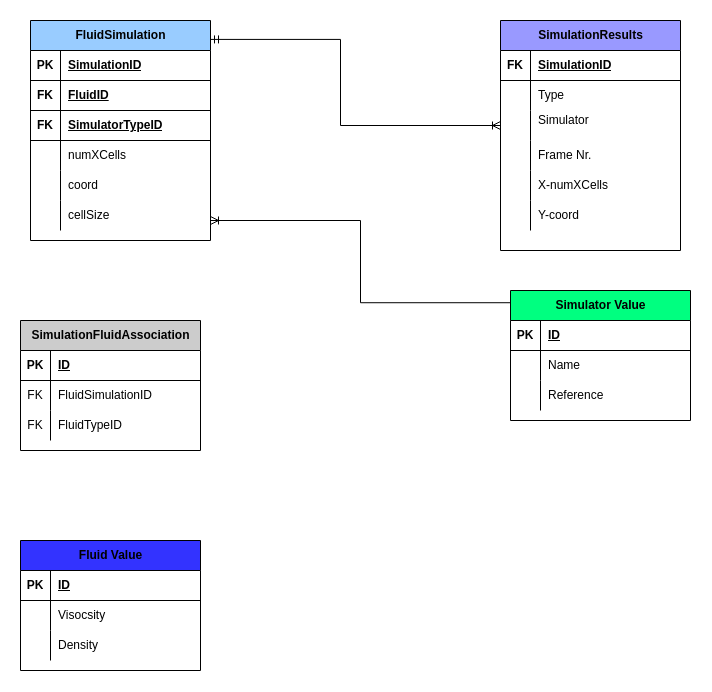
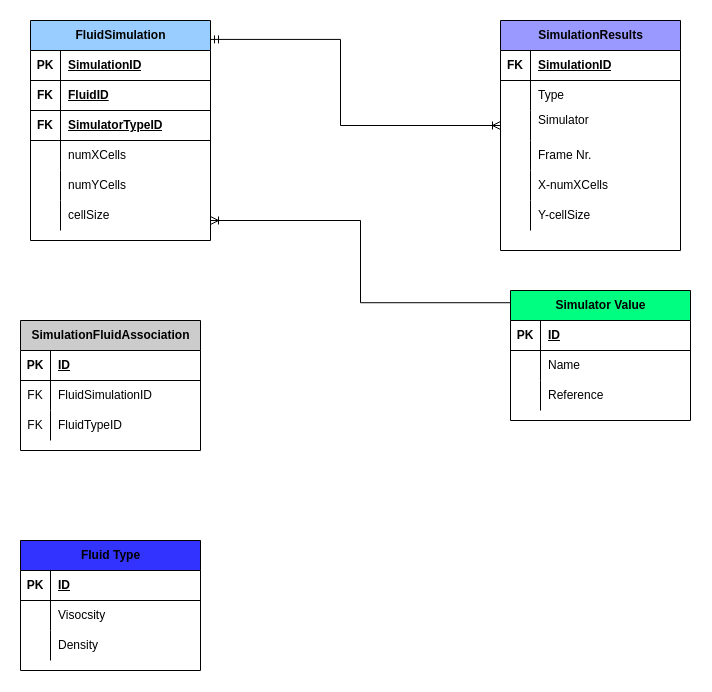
- <mxCell id="17" value="coord" style="shape=partialRectangle;connectable=0;fillColor=none;top=0;left=0;bottom=0;right=0;align=left;spacingLeft=6;overflow=hidden;whiteSpace=wrap;html=1;" vertex="1" parent="15"><mxGeometry x="30" width="150" height="30" as="geometry"><mxRectangle width="150" height="30" as="alternateBounds" /></mxGeometry></mxCell>
+ <mxCell id="17" value="numYCells" style="shape=partialRectangle;connectable=0;fillColor=none;top=0;left=0;bottom=0;right=0;align=left;spacingLeft=6;overflow=hidden;whiteSpace=wrap;html=1;" vertex="1" parent="15"><mxGeometry x="30" width="150" height="30" as="geometry"><mxRectangle width="150" height="30" as="alternateBounds" /></mxGeometry></mxCell>
- <mxCell id="39" value="Y-coord" style="shape=partialRectangle;connectable=0;fillColor=none;top=0;left=0;bottom=0;right=0;align=left;spacingLeft=6;overflow=hidden;whiteSpace=wrap;html=1;" vertex="1" parent="37"><mxGeometry x="30" width="150" height="30" as="geometry"><mxRectangle width="150" height="30" as="alternateBounds" /></mxGeometry></mxCell>
+ <mxCell id="39" value="Y-cellSize" style="shape=partialRectangle;connectable=0;fillColor=none;top=0;left=0;bottom=0;right=0;align=left;spacingLeft=6;overflow=hidden;whiteSpace=wrap;html=1;" vertex="1" parent="37"><mxGeometry x="30" width="150" height="30" as="geometry"><mxRectangle width="150" height="30" as="alternateBounds" /></mxGeometry></mxCell>
- <mxCell id="40" value="Fluid Value" style="shape=table;startSize=30;container=1;collapsible=1;childLayout=tableLayout;fixedRows=1;rowLines=0;fontStyle=1;align=center;resizeLast=1;html=1;fillColor=#3333FF;" vertex="1" parent="1"><mxGeometry x="20" y="540" width="180" height="130" as="geometry" /></mxCell>
+ <mxCell id="40" value="Fluid Type" style="shape=table;startSize=30;container=1;collapsible=1;childLayout=tableLayout;fixedRows=1;rowLines=0;fontStyle=1;align=center;resizeLast=1;html=1;fillColor=#3333FF;" vertex="1" parent="1"><mxGeometry x="20" y="540" width="180" height="130" as="geometry" /></mxCell>
